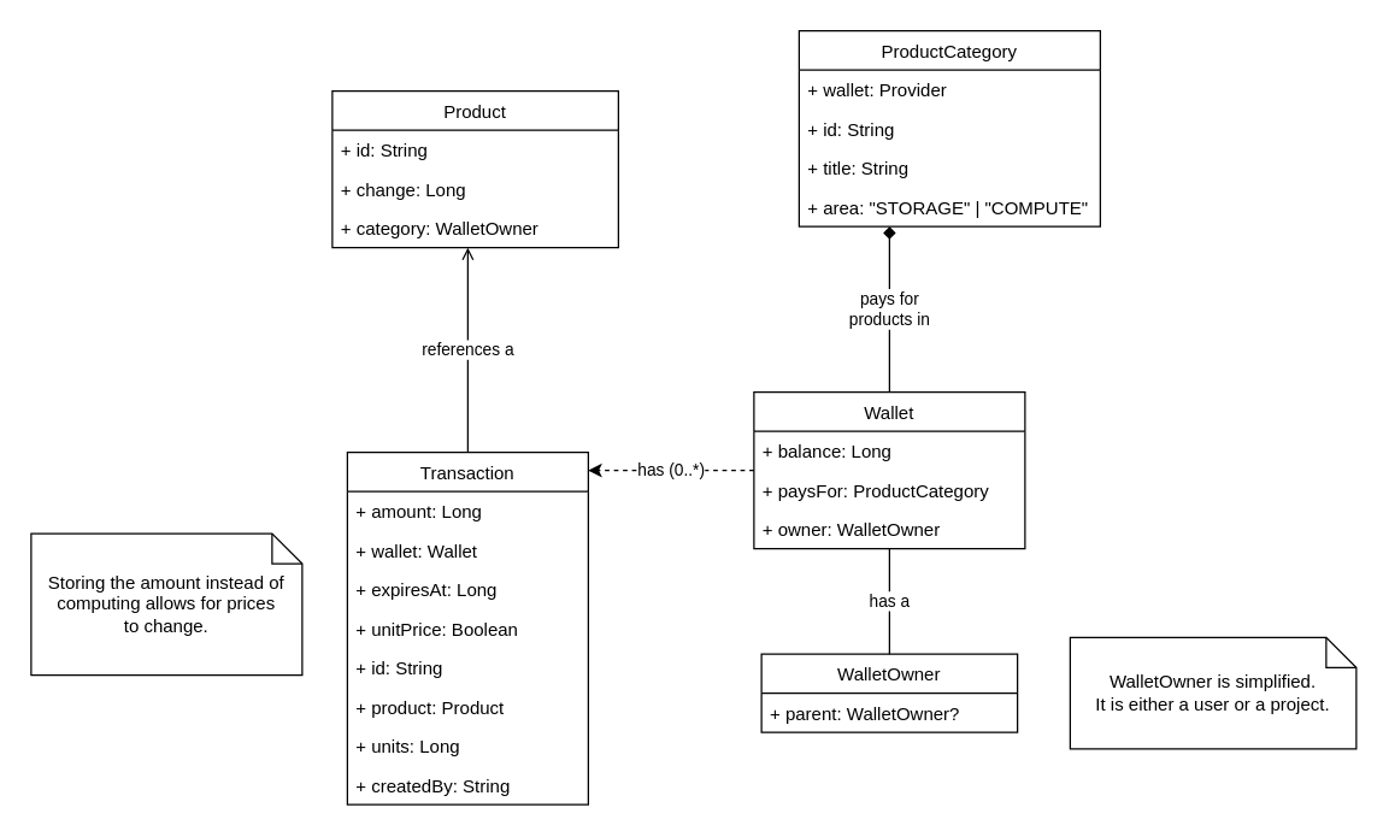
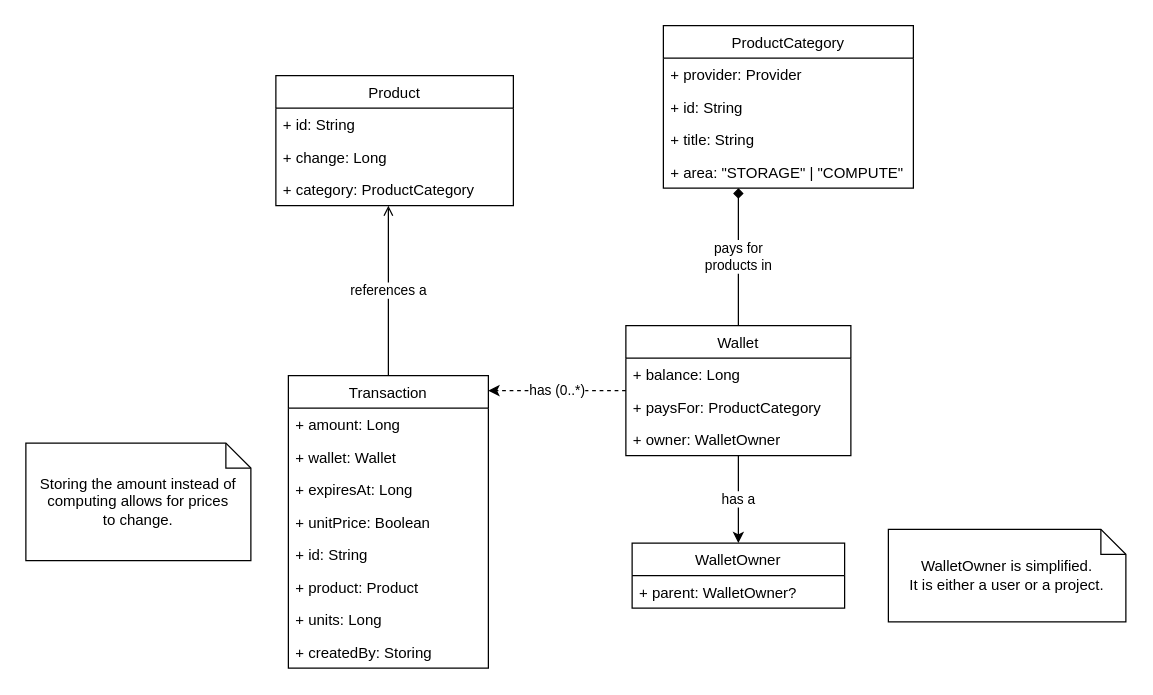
- <mxCell id="7" value="+ wallet: Provider" style="text;strokeColor=none;fillColor=none;align=left;verticalAlign=top;spacingLeft=4;spacingRight=4;overflow=hidden;rotatable=0;points=[[0,0.5],[1,0.5]];portConstraint=eastwest;" vertex="1" parent="6"><mxGeometry y="26" width="200" height="26" as="geometry" /></mxCell>
+ <mxCell id="7" value="+ provider: Provider" style="text;strokeColor=none;fillColor=none;align=left;verticalAlign=top;spacingLeft=4;spacingRight=4;overflow=hidden;rotatable=0;points=[[0,0.5],[1,0.5]];portConstraint=eastwest;" vertex="1" parent="6"><mxGeometry y="26" width="200" height="26" as="geometry" /></mxCell>
- <mxCell id="5" value="+ category: WalletOwner" style="text;strokeColor=none;fillColor=none;align=left;verticalAlign=top;spacingLeft=4;spacingRight=4;overflow=hidden;rotatable=0;points=[[0,0.5],[1,0.5]];portConstraint=eastwest;" vertex="1" parent="2"><mxGeometry y="78" width="190" height="26" as="geometry" /></mxCell>
+ <mxCell id="5" value="+ category: ProductCategory" style="text;strokeColor=none;fillColor=none;align=left;verticalAlign=top;spacingLeft=4;spacingRight=4;overflow=hidden;rotatable=0;points=[[0,0.5],[1,0.5]];portConstraint=eastwest;" vertex="1" parent="2"><mxGeometry y="78" width="190" height="26" as="geometry" /></mxCell>
- <mxCell id="13" value="has a" style="edgeStyle=orthogonalEdgeStyle;rounded=0;orthogonalLoop=1;jettySize=auto;html=1;noEdgeStyle=1;entryX=0.5;entryY=0;entryDx=0;entryDy=0;endArrow=none;" edge="1" parent="1" source="14" target="28"><mxGeometry relative="1" as="geometry"><mxPoint x="713.496" y="410" as="targetPoint" /></mxGeometry></mxCell>
+ <mxCell id="13" value="has a" style="edgeStyle=orthogonalEdgeStyle;rounded=0;orthogonalLoop=1;jettySize=auto;html=1;noEdgeStyle=1;entryX=0.5;entryY=0;entryDx=0;entryDy=0;" edge="1" parent="1" source="14" target="28"><mxGeometry relative="1" as="geometry"><mxPoint x="713.496" y="410" as="targetPoint" /></mxGeometry></mxCell>
- <mxCell id="27" value="+ createdBy: String" style="text;strokeColor=none;fillColor=none;align=left;verticalAlign=top;spacingLeft=4;spacingRight=4;overflow=hidden;rotatable=0;points=[[0,0.5],[1,0.5]];portConstraint=eastwest;" vertex="1" parent="19"><mxGeometry y="208" width="160" height="26" as="geometry" /></mxCell>
+ <mxCell id="27" value="+ createdBy: Storing" style="text;strokeColor=none;fillColor=none;align=left;verticalAlign=top;spacingLeft=4;spacingRight=4;overflow=hidden;rotatable=0;points=[[0,0.5],[1,0.5]];portConstraint=eastwest;" vertex="1" parent="19"><mxGeometry y="208" width="160" height="26" as="geometry" /></mxCell>
